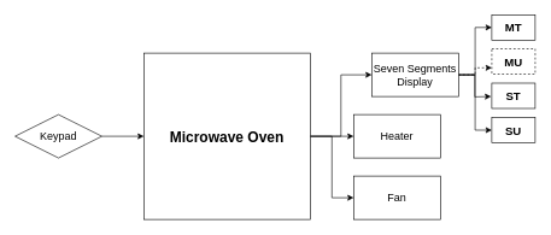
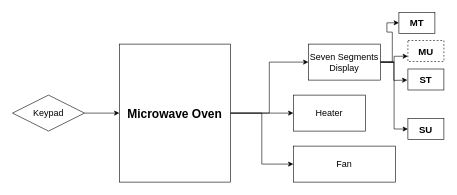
- <mxCell id="15" value="MT" style="rounded=0;whiteSpace=wrap;html=1;fontSize=16;fontStyle=1" vertex="1" parent="1"><mxGeometry x="679" y="20" width="60" height="35" as="geometry" /></mxCell>
+ <mxCell id="15" value="MT" style="rounded=0;whiteSpace=wrap;html=1;fontSize=16;fontStyle=1" vertex="1" parent="1"><mxGeometry x="664" y="20" width="60" height="35" as="geometry" /></mxCell>
- <mxCell id="7" style="edgeStyle=orthogonalEdgeStyle;rounded=0;orthogonalLoop=1;jettySize=auto;html=1;entryX=0;entryY=0.75;entryDx=0;entryDy=0;dashed=1;" edge="1" parent="1" source="10" target="16"><mxGeometry relative="1" as="geometry" /></mxCell>
+ <mxCell id="7" style="edgeStyle=orthogonalEdgeStyle;rounded=0;orthogonalLoop=1;jettySize=auto;html=1;entryX=0;entryY=0.75;entryDx=0;entryDy=0;" edge="1" parent="1" source="10" target="16"><mxGeometry relative="1" as="geometry" /></mxCell>
- <mxCell id="18" value="SU" style="rounded=0;whiteSpace=wrap;html=1;fontSize=16;fontStyle=1" vertex="1" parent="1"><mxGeometry x="679" y="162" width="60" height="35" as="geometry" /></mxCell>
+ <mxCell id="18" value="SU" style="rounded=0;whiteSpace=wrap;html=1;fontSize=16;fontStyle=1" vertex="1" parent="1"><mxGeometry x="679" y="197" width="60" height="35" as="geometry" /></mxCell>
- <mxCell id="5" value="&lt;b&gt;&lt;font style=&quot;font-size: 20px;&quot;&gt;Microwave Oven&lt;/font&gt;&lt;/b&gt;" style="whiteSpace=wrap;html=1;aspect=fixed;" parent="1" vertex="1"><mxGeometry x="198" y="73" width="230" height="230" as="geometry" /></mxCell>
+ <mxCell id="5" value="&lt;b&gt;&lt;font style=&quot;font-size: 20px;&quot;&gt;Microwave Oven&lt;/font&gt;&lt;/b&gt;" style="whiteSpace=wrap;html=1;aspect=fixed;" parent="1" vertex="1"><mxGeometry x="198" y="73" width="185" height="230" as="geometry" /></mxCell>
- <mxCell id="14" value="Fan" style="rounded=0;whiteSpace=wrap;html=1;fontStyle=0;fontSize=15;" parent="1" vertex="1"><mxGeometry x="488" y="243" width="120" height="60" as="geometry" /></mxCell>
+ <mxCell id="14" value="Fan" style="rounded=0;whiteSpace=wrap;html=1;fontStyle=0;fontSize=15;" parent="1" vertex="1"><mxGeometry x="488" y="243" width="170" height="60" as="geometry" /></mxCell>
